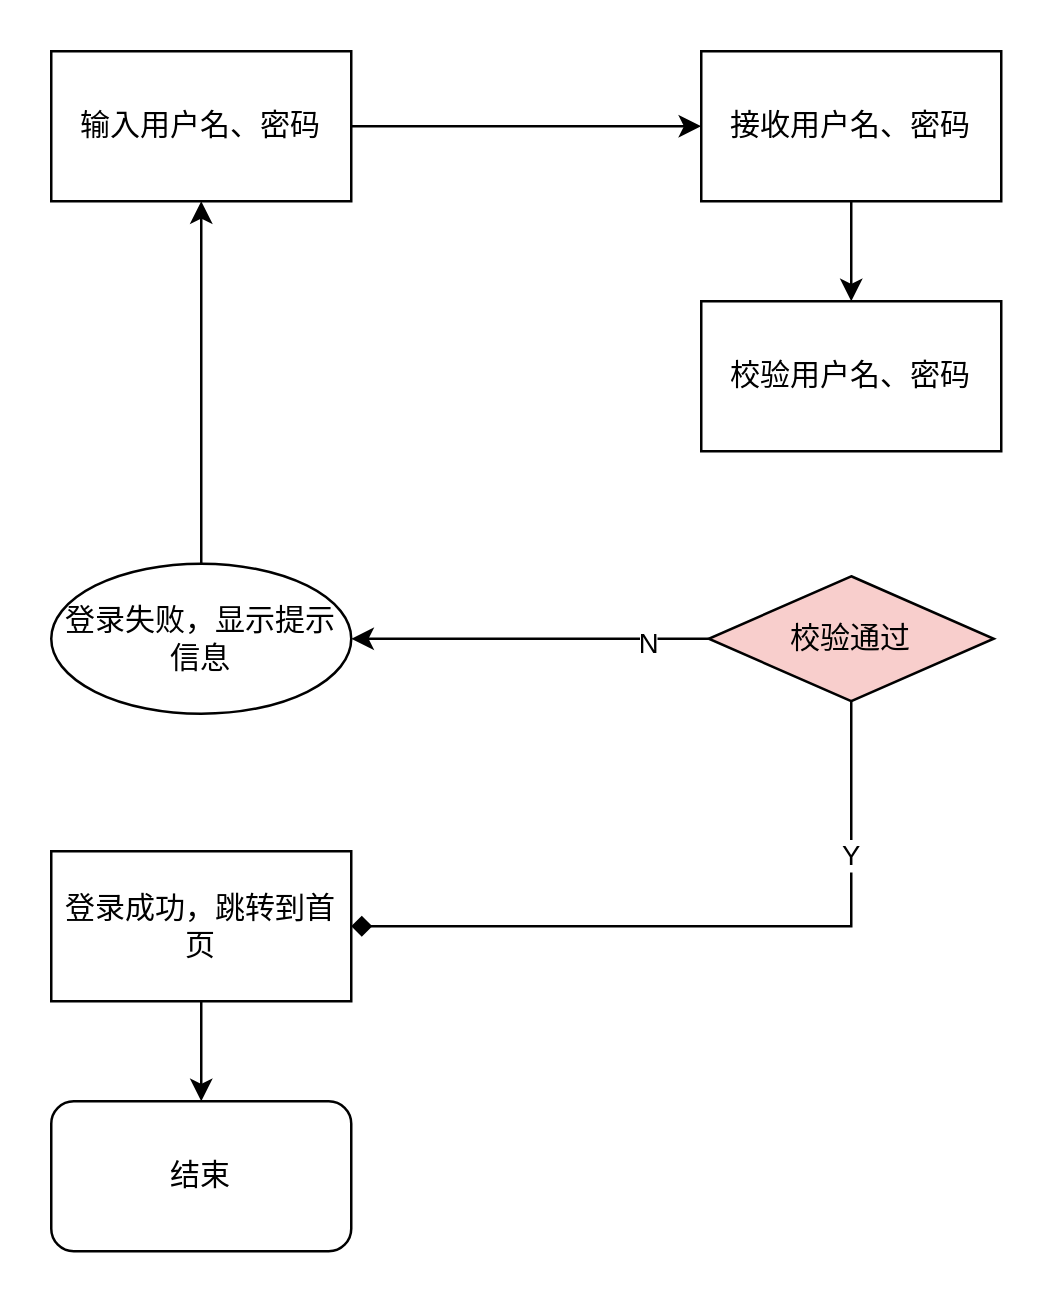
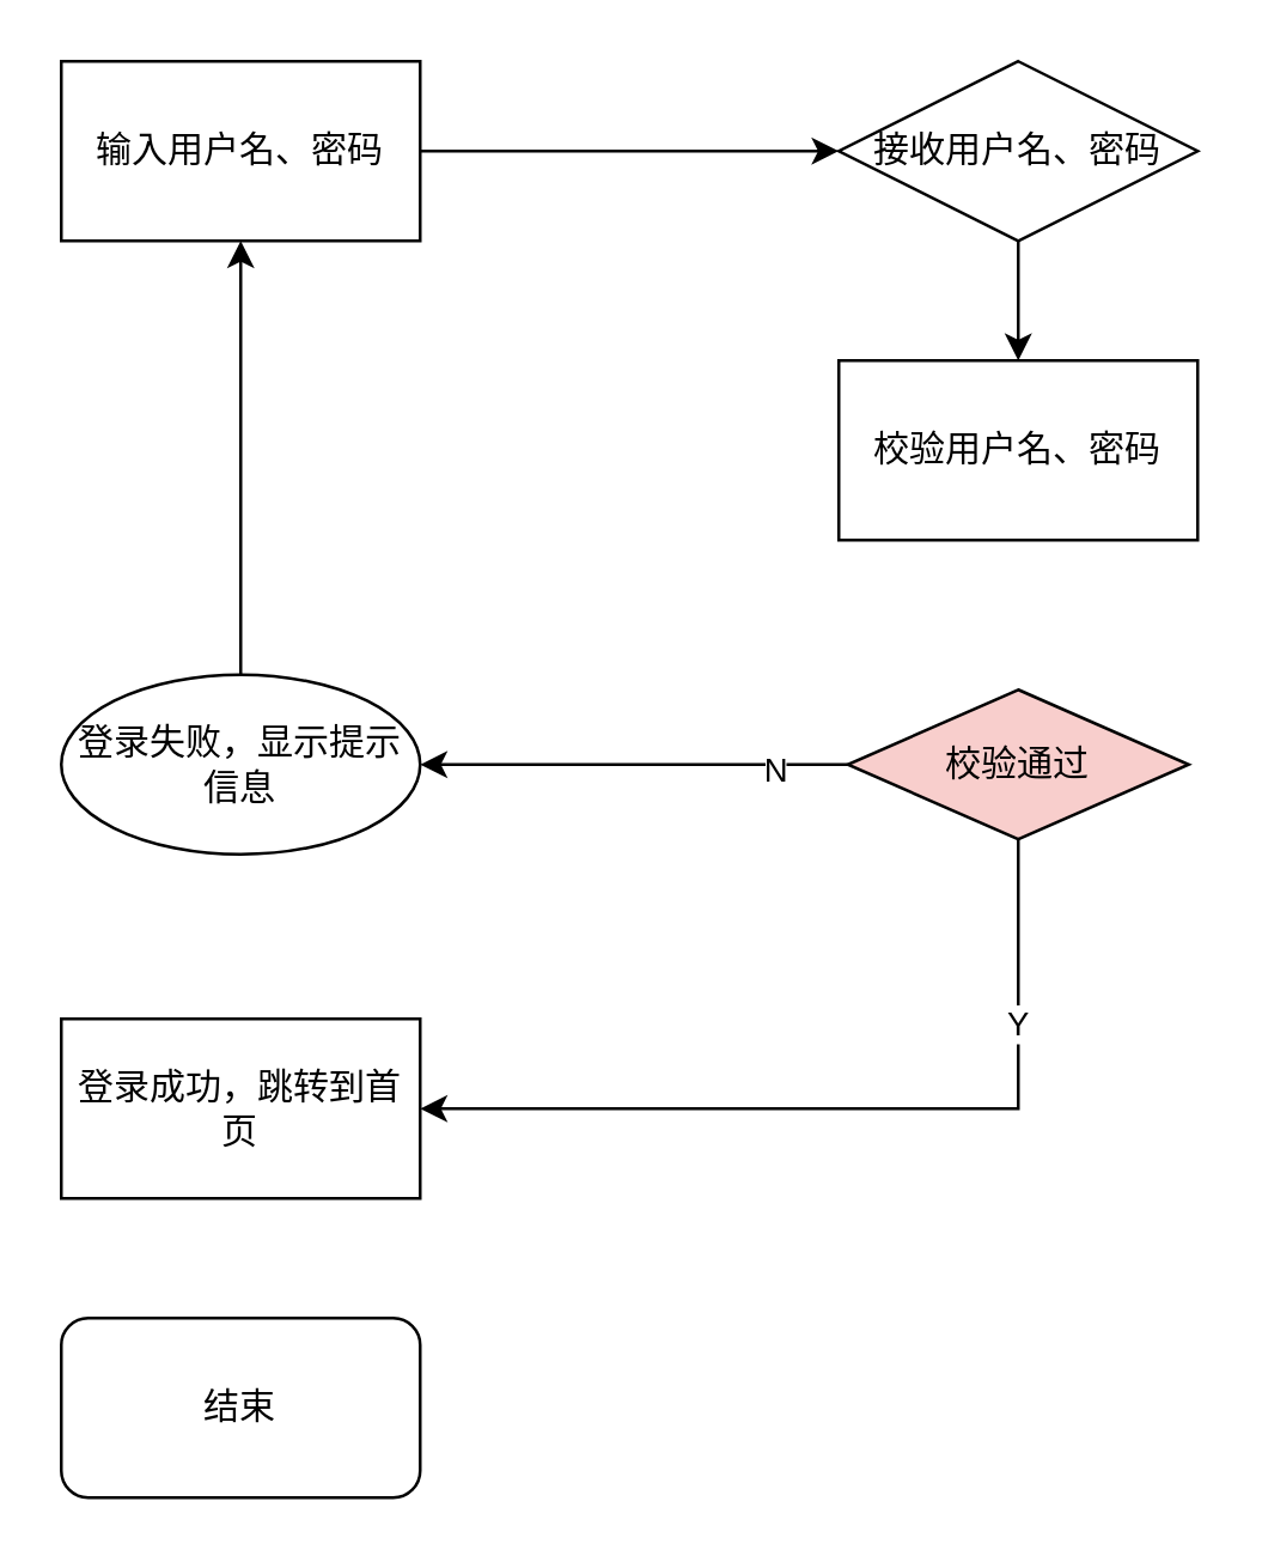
- <mxCell id="5" value="接收用户名、密码" style="rounded=0;whiteSpace=wrap;html=1;" vertex="1" parent="1"><mxGeometry x="280" y="20" width="120" height="60" as="geometry" /></mxCell>
+ <mxCell id="5" value="接收用户名、密码" style="rhombus;whiteSpace=wrap;html=1;" vertex="1" parent="1"><mxGeometry x="280" y="20" width="120" height="60" as="geometry" /></mxCell>
- <mxCell id="8" style="edgeStyle=orthogonalEdgeStyle;rounded=0;orthogonalLoop=1;jettySize=auto;html=1;exitX=0.5;exitY=1;exitDx=0;exitDy=0;entryX=1;entryY=0.5;entryDx=0;entryDy=0;endArrow=diamond;" edge="1" parent="1" source="10" target="15"><mxGeometry relative="1" as="geometry" /></mxCell>
+ <mxCell id="8" style="edgeStyle=orthogonalEdgeStyle;rounded=0;orthogonalLoop=1;jettySize=auto;html=1;exitX=0.5;exitY=1;exitDx=0;exitDy=0;entryX=1;entryY=0.5;entryDx=0;entryDy=0;" edge="1" parent="1" source="10" target="15"><mxGeometry relative="1" as="geometry" /></mxCell>
- <mxCell id="14" style="edgeStyle=orthogonalEdgeStyle;rounded=0;orthogonalLoop=1;jettySize=auto;html=1;exitX=0.5;exitY=1;exitDx=0;exitDy=0;" edge="1" parent="1" source="15" target="16"><mxGeometry relative="1" as="geometry" /></mxCell>
